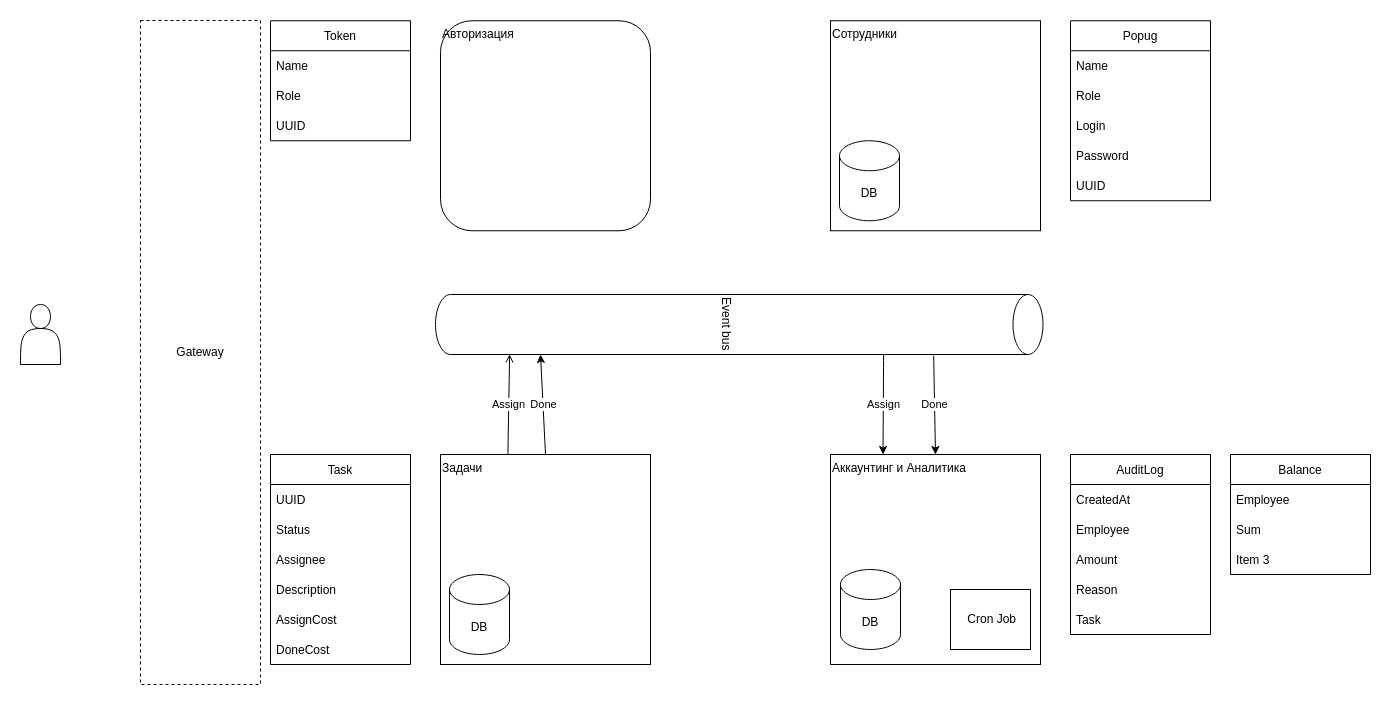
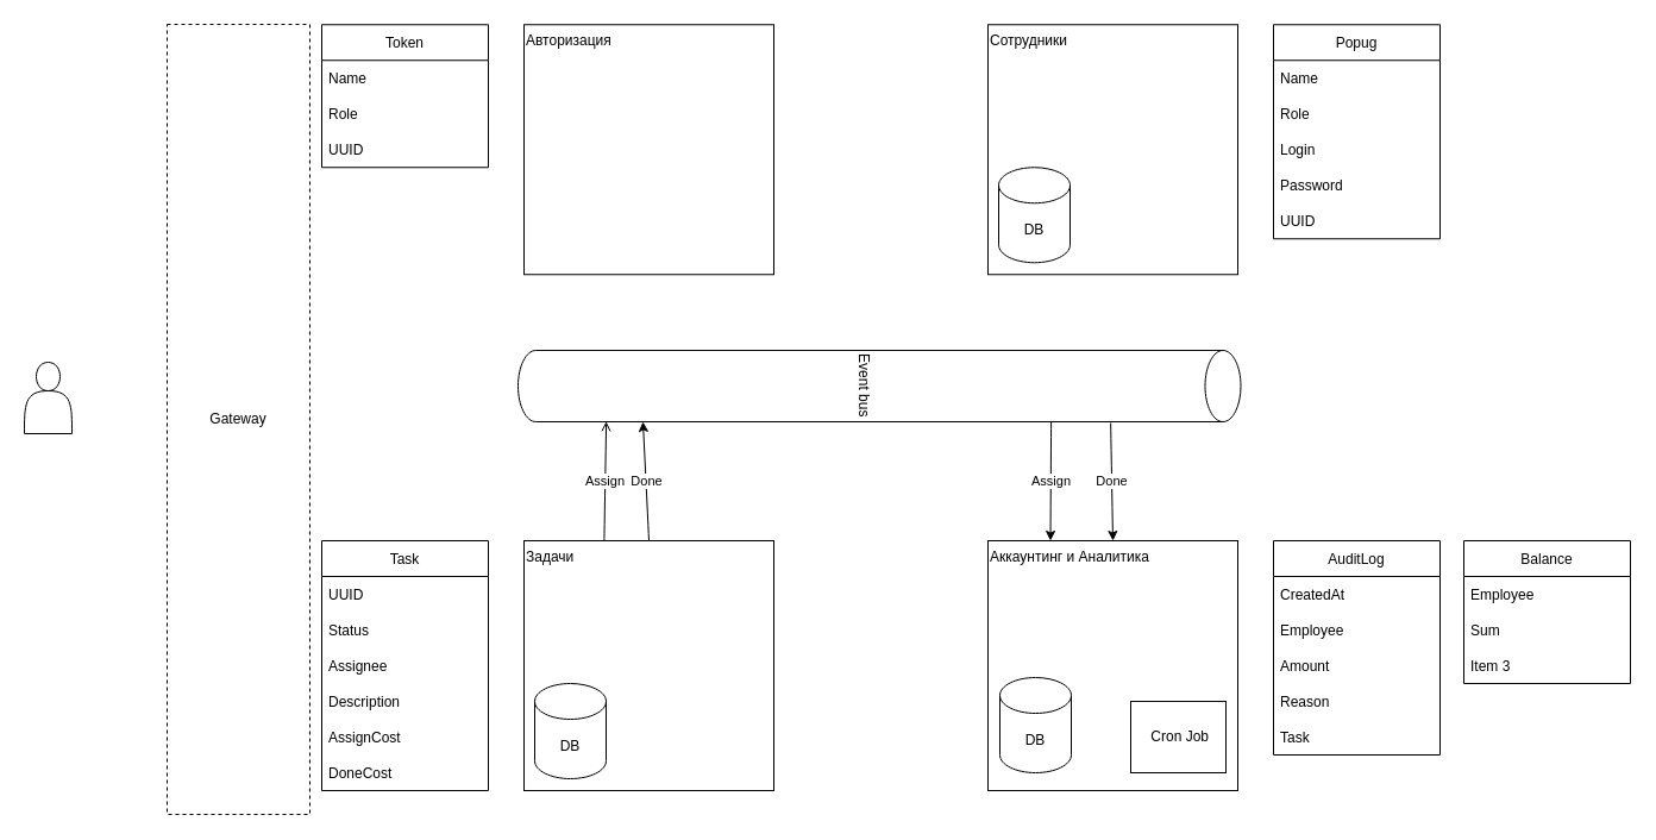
- <mxCell id="2" value="Авторизация" style="whiteSpace=wrap;html=1;aspect=fixed;align=left;verticalAlign=top;rounded=1;" vertex="1" parent="1"><mxGeometry x="440" y="20.25" width="210" height="210" as="geometry" /></mxCell>
+ <mxCell id="2" value="Авторизация" style="whiteSpace=wrap;html=1;aspect=fixed;align=left;verticalAlign=top;" vertex="1" parent="1"><mxGeometry x="440" y="20.25" width="210" height="210" as="geometry" /></mxCell>
